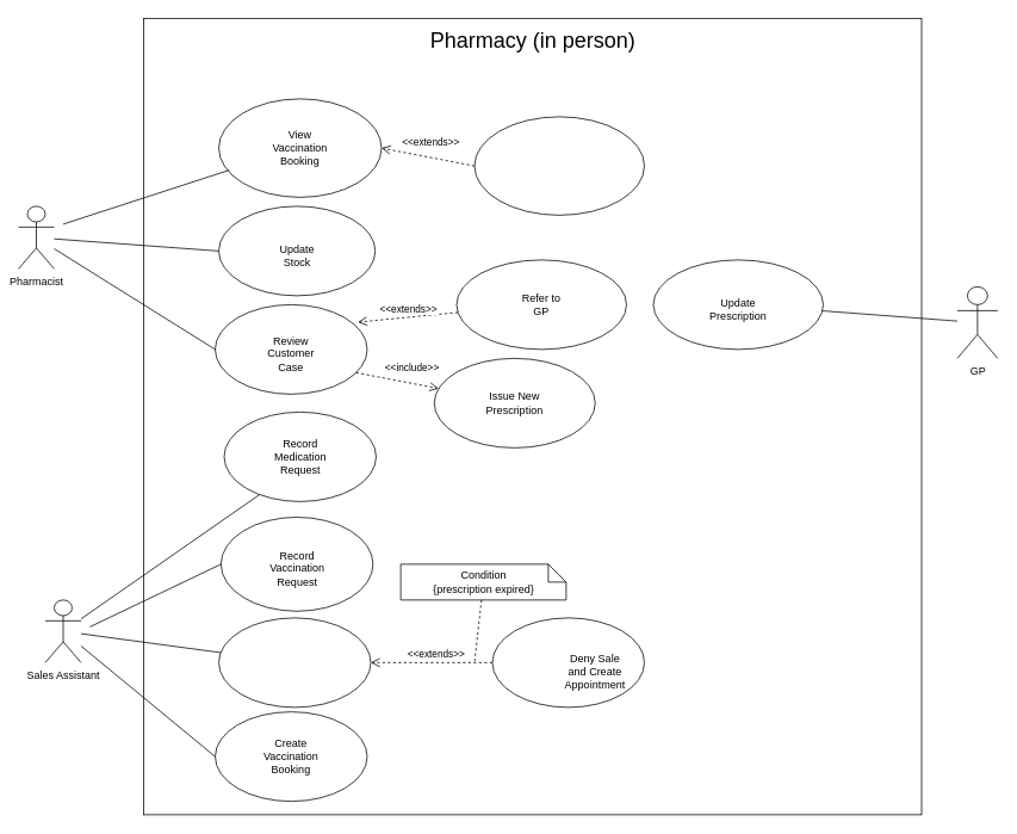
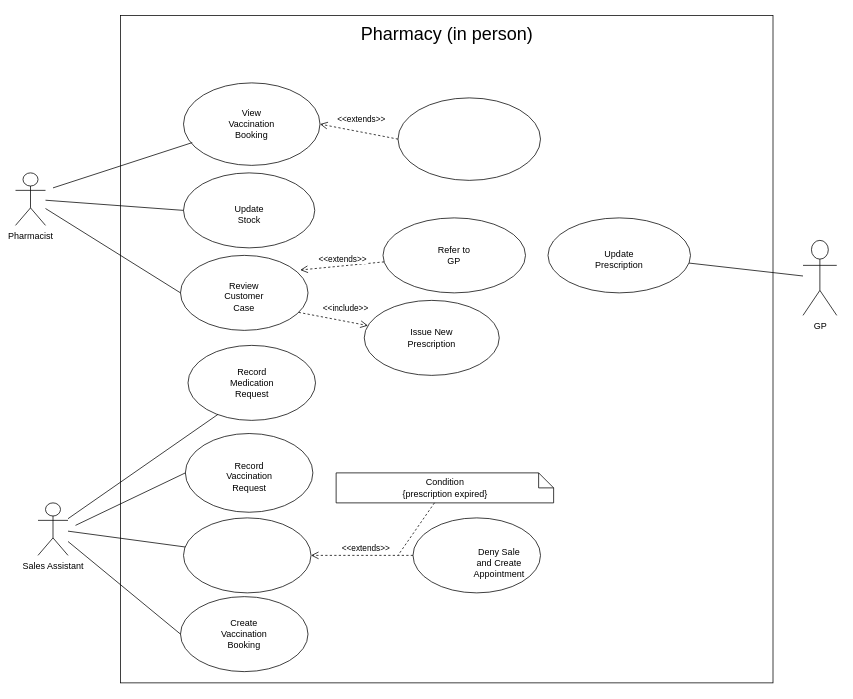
- <mxCell id="36" value="GP" style="shape=umlActor;verticalLabelPosition=bottom;verticalAlign=top;html=1;outlineConnect=0;" vertex="1" parent="1"><mxGeometry x="1070" y="320" width="45" height="80" as="geometry" /></mxCell>
+ <mxCell id="36" value="GP" style="shape=umlActor;verticalLabelPosition=bottom;verticalAlign=top;html=1;outlineConnect=0;" vertex="1" parent="1"><mxGeometry x="1070" y="320" width="45" height="100" as="geometry" /></mxCell>
- <mxCell id="17" value="Condition&lt;br&gt;{prescription expired}" style="shape=note;size=20;whiteSpace=wrap;html=1;" parent="1" vertex="1"><mxGeometry x="447.5" y="630" width="185" height="40" as="geometry" /></mxCell>
+ <mxCell id="17" value="Condition&lt;br&gt;{prescription expired}" style="shape=note;size=20;whiteSpace=wrap;html=1;" parent="1" vertex="1"><mxGeometry x="447.5" y="630" width="290" height="40" as="geometry" /></mxCell>
